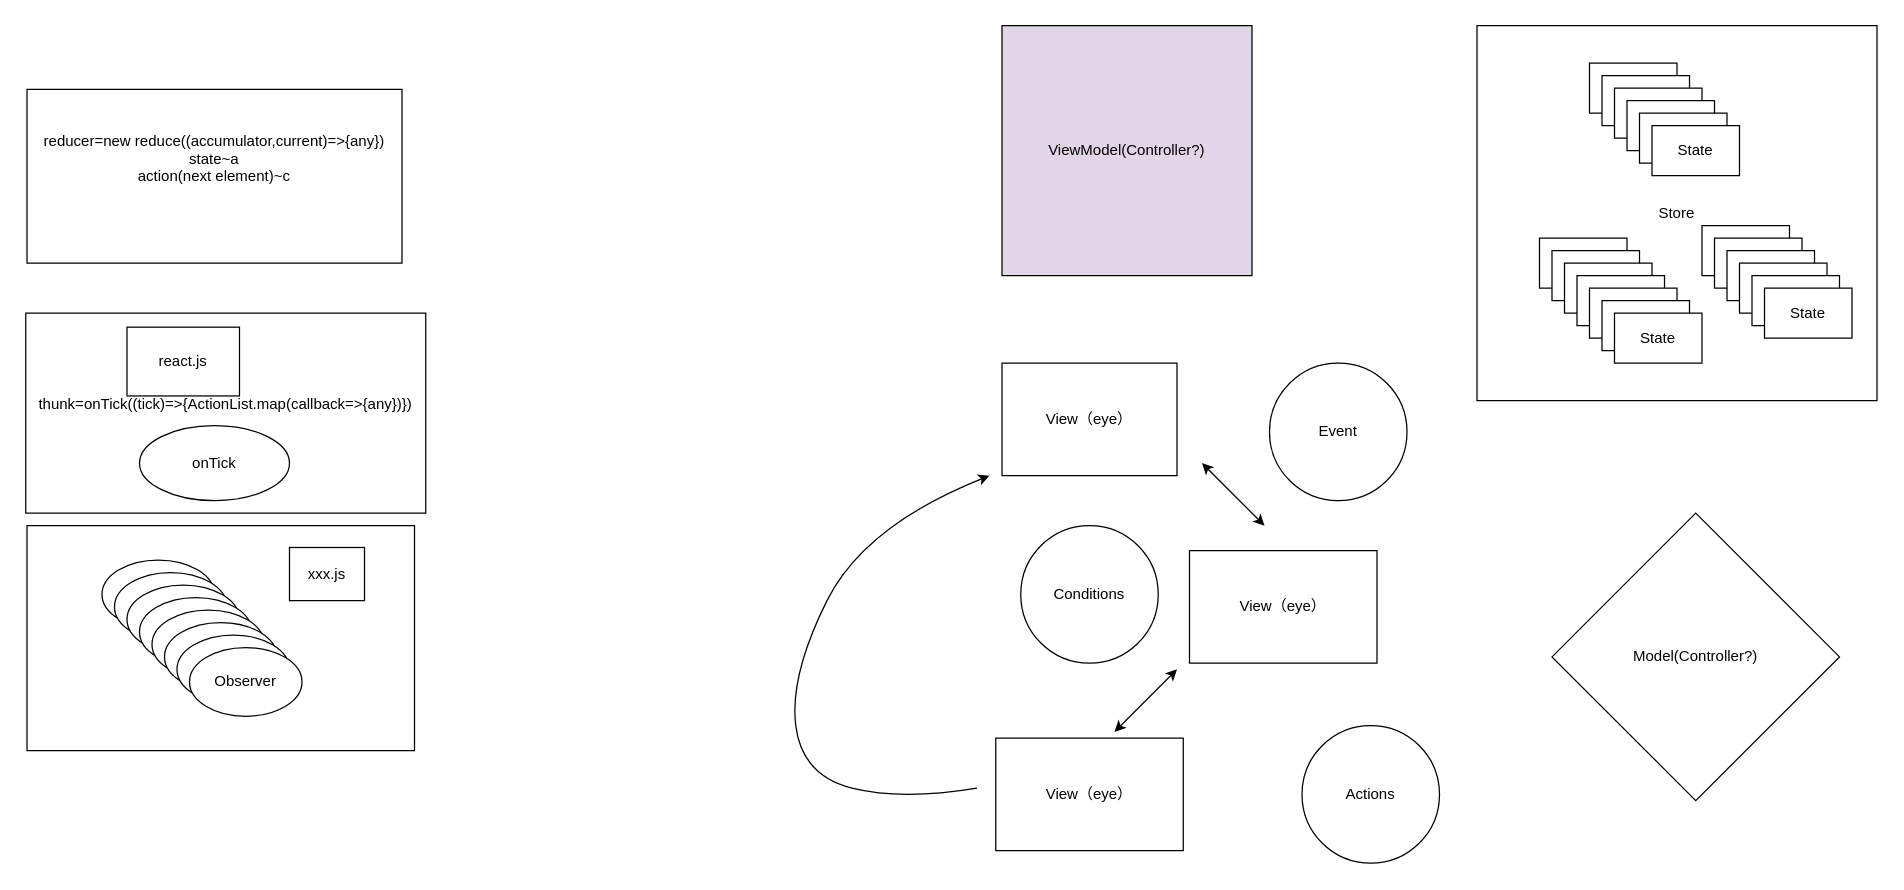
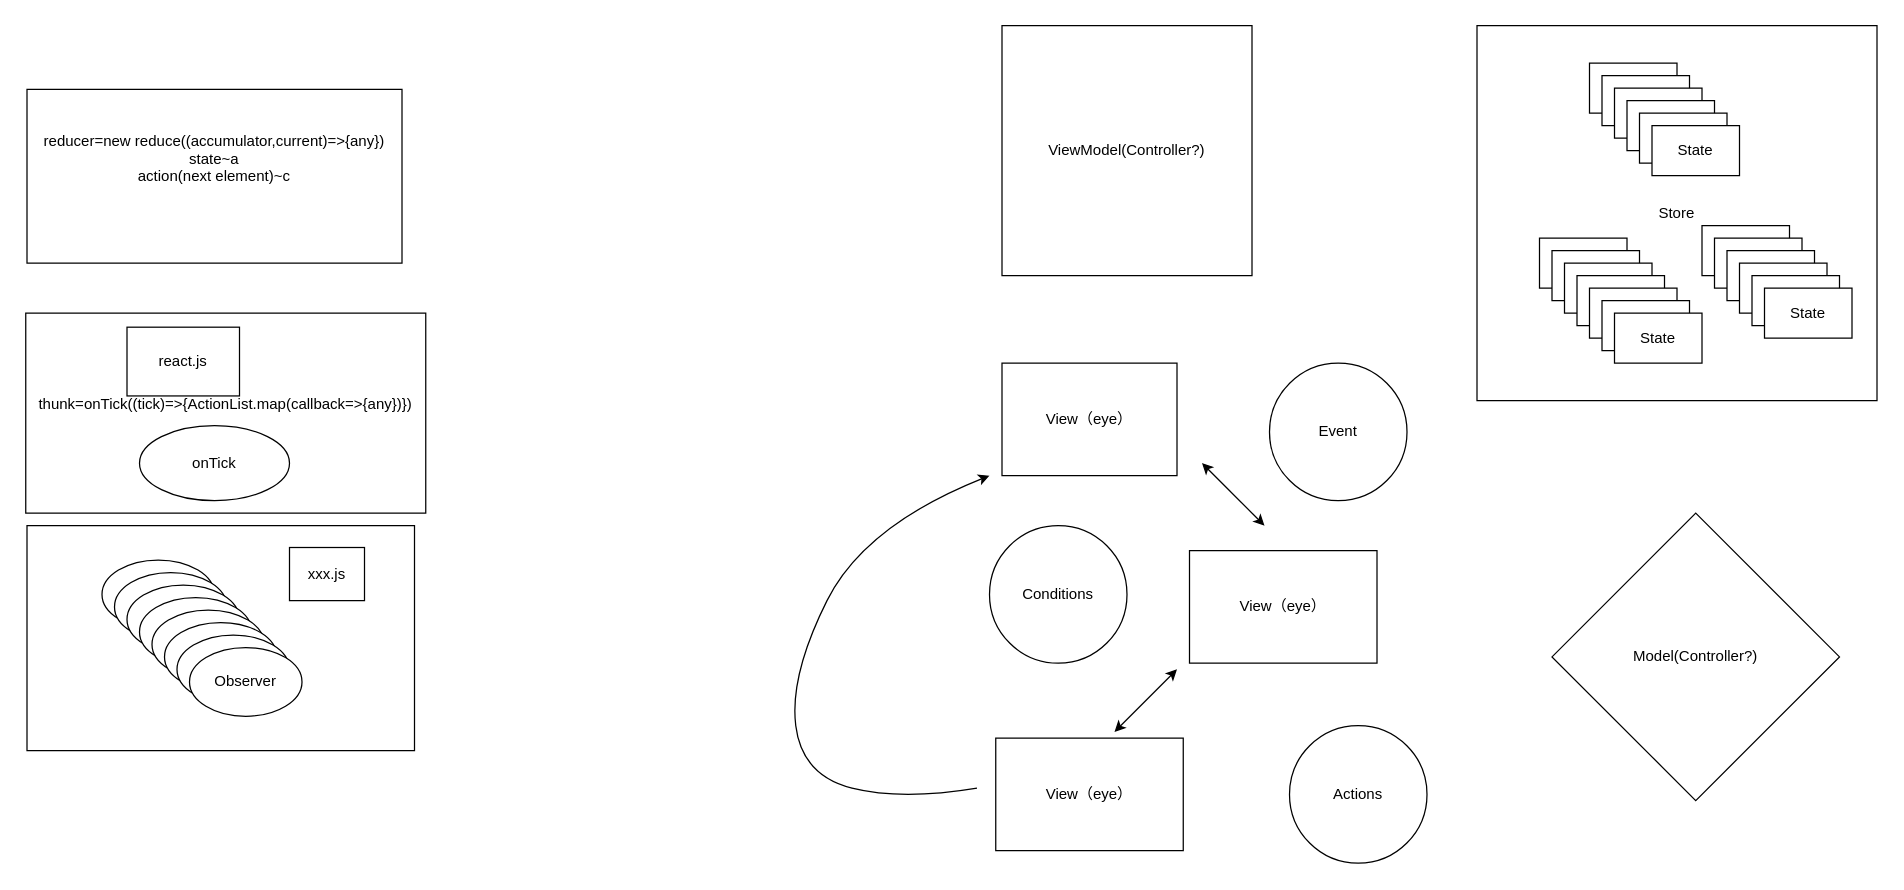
- <mxCell id="23" value="ViewModel(Controller?)" style="whiteSpace=wrap;html=1;aspect=fixed;fillColor=#e1d5e7;" parent="1" vertex="1"><mxGeometry x="801" y="20" width="200" height="200" as="geometry" /></mxCell>
+ <mxCell id="23" value="ViewModel(Controller?)" style="whiteSpace=wrap;html=1;aspect=fixed;" parent="1" vertex="1"><mxGeometry x="801" y="20" width="200" height="200" as="geometry" /></mxCell>
- <mxCell id="27" value="Conditions" style="ellipse;whiteSpace=wrap;html=1;aspect=fixed;" parent="1" vertex="1"><mxGeometry x="816" y="420" width="110" height="110" as="geometry" /></mxCell>
+ <mxCell id="27" value="Conditions" style="ellipse;whiteSpace=wrap;html=1;aspect=fixed;" parent="1" vertex="1"><mxGeometry x="791" y="420" width="110" height="110" as="geometry" /></mxCell>
- <mxCell id="29" value="Actions" style="ellipse;whiteSpace=wrap;html=1;aspect=fixed;" parent="1" vertex="1"><mxGeometry x="1041" y="580" width="110" height="110" as="geometry" /></mxCell>
+ <mxCell id="29" value="Actions" style="ellipse;whiteSpace=wrap;html=1;aspect=fixed;" parent="1" vertex="1"><mxGeometry x="1031" y="580" width="110" height="110" as="geometry" /></mxCell>
